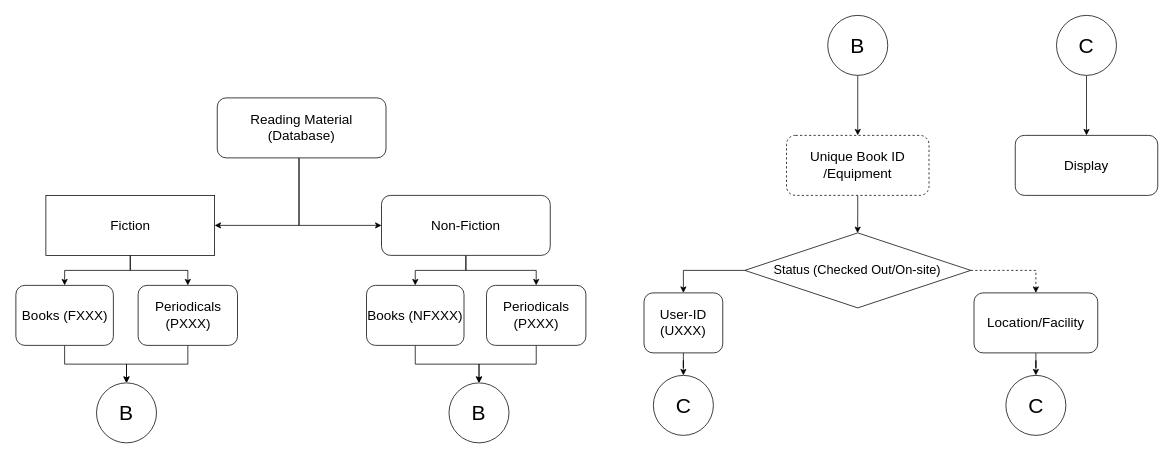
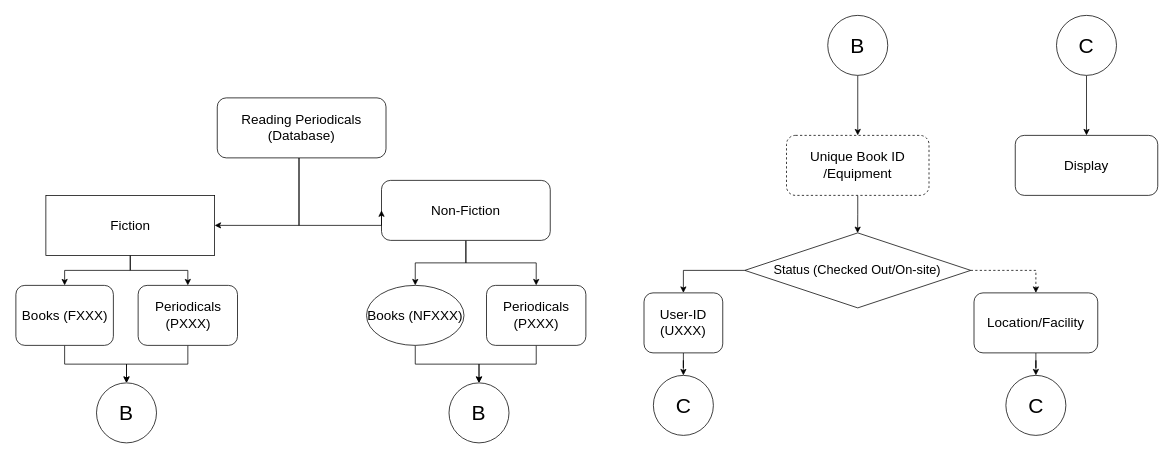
- <mxCell id="18" value="&lt;span style=&quot;font-size: 18px;&quot;&gt;Reading Material (Database)&lt;/span&gt;" style="rounded=1;whiteSpace=wrap;html=1;" parent="1" vertex="1"><mxGeometry x="289" y="130" width="225" height="80" as="geometry" /></mxCell>
+ <mxCell id="18" value="&lt;span style=&quot;font-size: 18px;&quot;&gt;Reading Periodicals (Database)&lt;/span&gt;" style="rounded=1;whiteSpace=wrap;html=1;" parent="1" vertex="1"><mxGeometry x="289" y="130" width="225" height="80" as="geometry" /></mxCell>
- <mxCell id="7" value="&lt;font style=&quot;font-size: 18px;&quot;&gt;Non-Fiction&lt;/font&gt;" style="rounded=1;whiteSpace=wrap;html=1;" parent="1" vertex="1"><mxGeometry x="508" y="260" width="225" height="80" as="geometry" /></mxCell>
+ <mxCell id="7" value="&lt;font style=&quot;font-size: 18px;&quot;&gt;Non-Fiction&lt;/font&gt;" style="rounded=1;whiteSpace=wrap;html=1;" parent="1" vertex="1"><mxGeometry x="508" y="240" width="225" height="80" as="geometry" /></mxCell>
- <mxCell id="13" value="&lt;font style=&quot;font-size: 18px;&quot;&gt;Books (NFXXX)&lt;/font&gt;" style="rounded=1;whiteSpace=wrap;html=1;" parent="1" vertex="1"><mxGeometry x="488" y="380" width="130" height="80" as="geometry" /></mxCell>
+ <mxCell id="13" value="&lt;font style=&quot;font-size: 18px;&quot;&gt;Books (NFXXX)&lt;/font&gt;" style="ellipse;whiteSpace=wrap;html=1;" parent="1" vertex="1"><mxGeometry x="488" y="380" width="130" height="80" as="geometry" /></mxCell>
